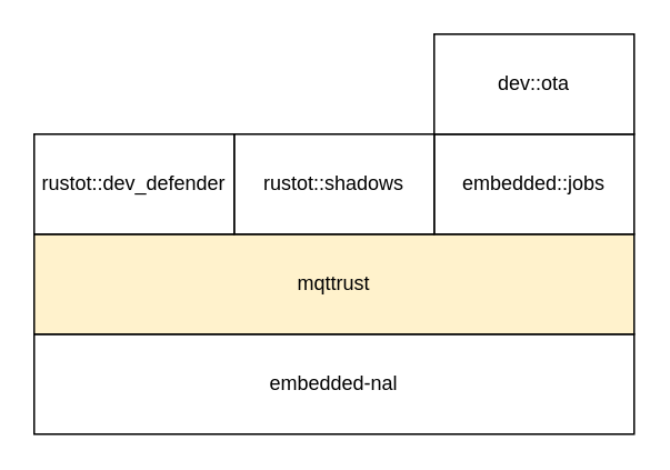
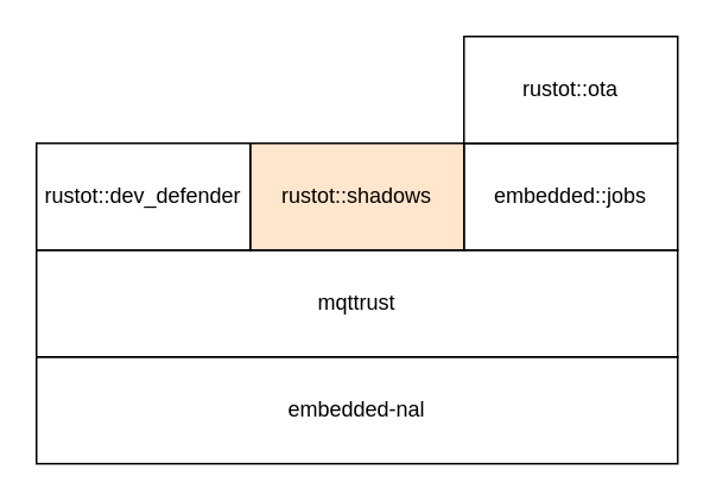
- <mxCell id="5" value="dev::ota" style="rounded=0;whiteSpace=wrap;html=1;" vertex="1" parent="1"><mxGeometry x="260" y="20" width="120" height="60" as="geometry" /></mxCell>
+ <mxCell id="5" value="rustot::ota" style="rounded=0;whiteSpace=wrap;html=1;" vertex="1" parent="1"><mxGeometry x="260" y="20" width="120" height="60" as="geometry" /></mxCell>
- <mxCell id="6" value="rustot::shadows" style="rounded=0;whiteSpace=wrap;html=1;" vertex="1" parent="1"><mxGeometry x="140" y="80" width="120" height="60" as="geometry" /></mxCell>
+ <mxCell id="6" value="rustot::shadows" style="rounded=0;whiteSpace=wrap;html=1;fillColor=#ffe6cc;" vertex="1" parent="1"><mxGeometry x="140" y="80" width="120" height="60" as="geometry" /></mxCell>
- <mxCell id="3" value="mqttrust" style="rounded=0;whiteSpace=wrap;html=1;fillColor=#fff2cc;" vertex="1" parent="1"><mxGeometry x="20" y="140" width="360" height="60" as="geometry" /></mxCell>
+ <mxCell id="3" value="mqttrust" style="rounded=0;whiteSpace=wrap;html=1;" vertex="1" parent="1"><mxGeometry x="20" y="140" width="360" height="60" as="geometry" /></mxCell>
